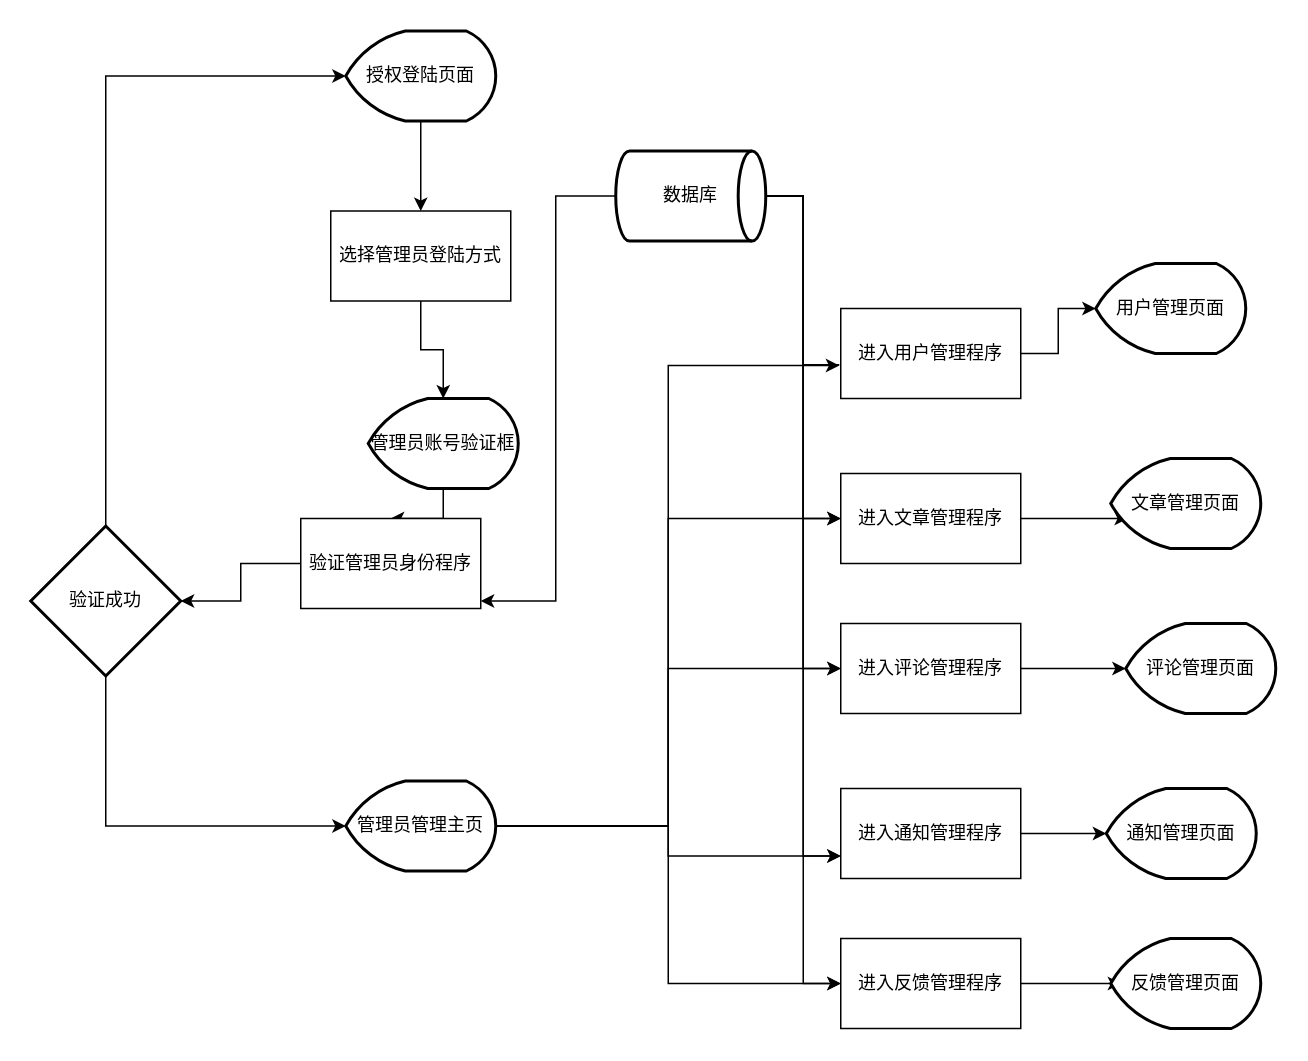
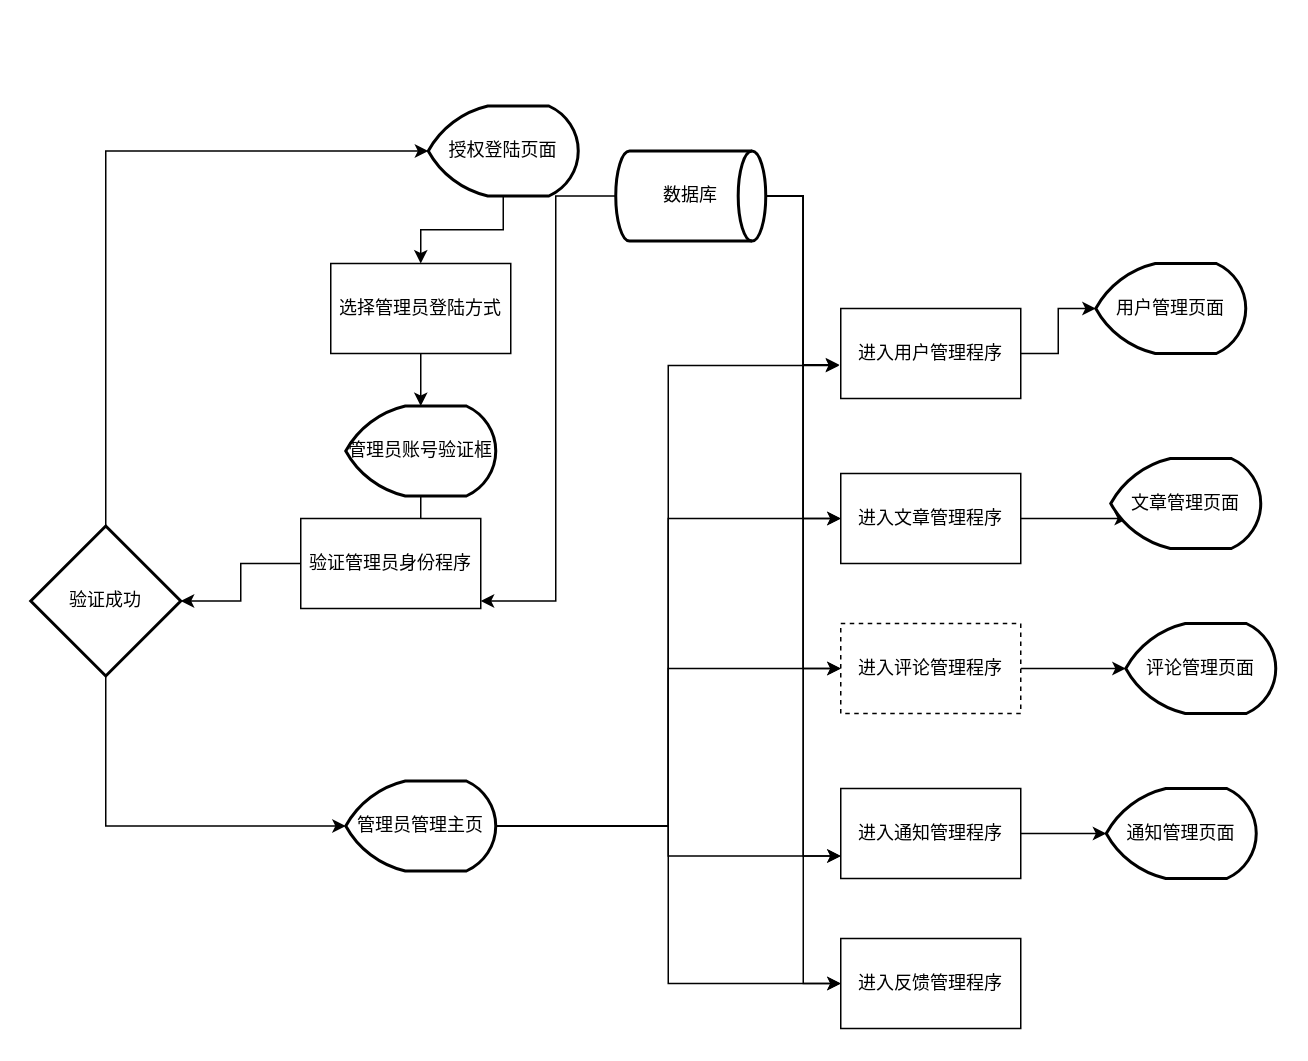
- <mxCell id="3" value="授权登陆页面" style="strokeWidth=2;html=1;shape=mxgraph.flowchart.display;whiteSpace=wrap;" vertex="1" parent="1"><mxGeometry x="230" y="20" width="100" height="60" as="geometry" /></mxCell>
+ <mxCell id="3" value="授权登陆页面" style="strokeWidth=2;html=1;shape=mxgraph.flowchart.display;whiteSpace=wrap;" vertex="1" parent="1"><mxGeometry x="285" y="70" width="100" height="60" as="geometry" /></mxCell>
- <mxCell id="5" value="选择管理员登陆方式" style="rounded=0;whiteSpace=wrap;html=1;" vertex="1" parent="1"><mxGeometry x="220" y="140" width="120" height="60" as="geometry" /></mxCell>
+ <mxCell id="5" value="选择管理员登陆方式" style="rounded=0;whiteSpace=wrap;html=1;" vertex="1" parent="1"><mxGeometry x="220" y="175" width="120" height="60" as="geometry" /></mxCell>
- <mxCell id="25" style="edgeStyle=orthogonalEdgeStyle;rounded=0;orthogonalLoop=1;jettySize=auto;html=1;exitX=1;exitY=0.5;exitDx=0;exitDy=0;exitPerimeter=0;entryX=-0.008;entryY=0.625;entryDx=0;entryDy=0;entryPerimeter=0;endArrow=none;" edge="1" parent="1" source="30" target="7"><mxGeometry relative="1" as="geometry" /></mxCell>
+ <mxCell id="25" style="edgeStyle=orthogonalEdgeStyle;rounded=0;orthogonalLoop=1;jettySize=auto;html=1;exitX=1;exitY=0.5;exitDx=0;exitDy=0;exitPerimeter=0;entryX=-0.008;entryY=0.625;entryDx=0;entryDy=0;entryPerimeter=0;" edge="1" parent="1" source="30" target="7"><mxGeometry relative="1" as="geometry" /></mxCell>
- <mxCell id="32" value="管理员账号验证框" style="strokeWidth=2;html=1;shape=mxgraph.flowchart.display;whiteSpace=wrap;" vertex="1" parent="1"><mxGeometry x="245" y="265" width="100" height="60" as="geometry" /></mxCell>
+ <mxCell id="32" value="管理员账号验证框" style="strokeWidth=2;html=1;shape=mxgraph.flowchart.display;whiteSpace=wrap;" vertex="1" parent="1"><mxGeometry x="230" y="270" width="100" height="60" as="geometry" /></mxCell>
- <mxCell id="14" value="进入评论管理程序" style="rounded=0;whiteSpace=wrap;html=1;" vertex="1" parent="1"><mxGeometry x="560" y="415" width="120" height="60" as="geometry" /></mxCell>
+ <mxCell id="14" value="进入评论管理程序" style="rounded=0;whiteSpace=wrap;html=1;dashed=1;" vertex="1" parent="1"><mxGeometry x="560" y="415" width="120" height="60" as="geometry" /></mxCell>
- <mxCell id="17" style="edgeStyle=orthogonalEdgeStyle;rounded=0;orthogonalLoop=1;jettySize=auto;html=1;exitX=1;exitY=0.5;exitDx=0;exitDy=0;entryX=0.07;entryY=0.5;entryDx=0;entryDy=0;entryPerimeter=0;" edge="1" parent="1" source="18" target="23"><mxGeometry relative="1" as="geometry" /></mxCell>
- <mxCell id="23" value="反馈管理页面" style="strokeWidth=2;html=1;shape=mxgraph.flowchart.display;whiteSpace=wrap;" vertex="1" parent="1"><mxGeometry x="740" y="625" width="100" height="60" as="geometry" /></mxCell>
